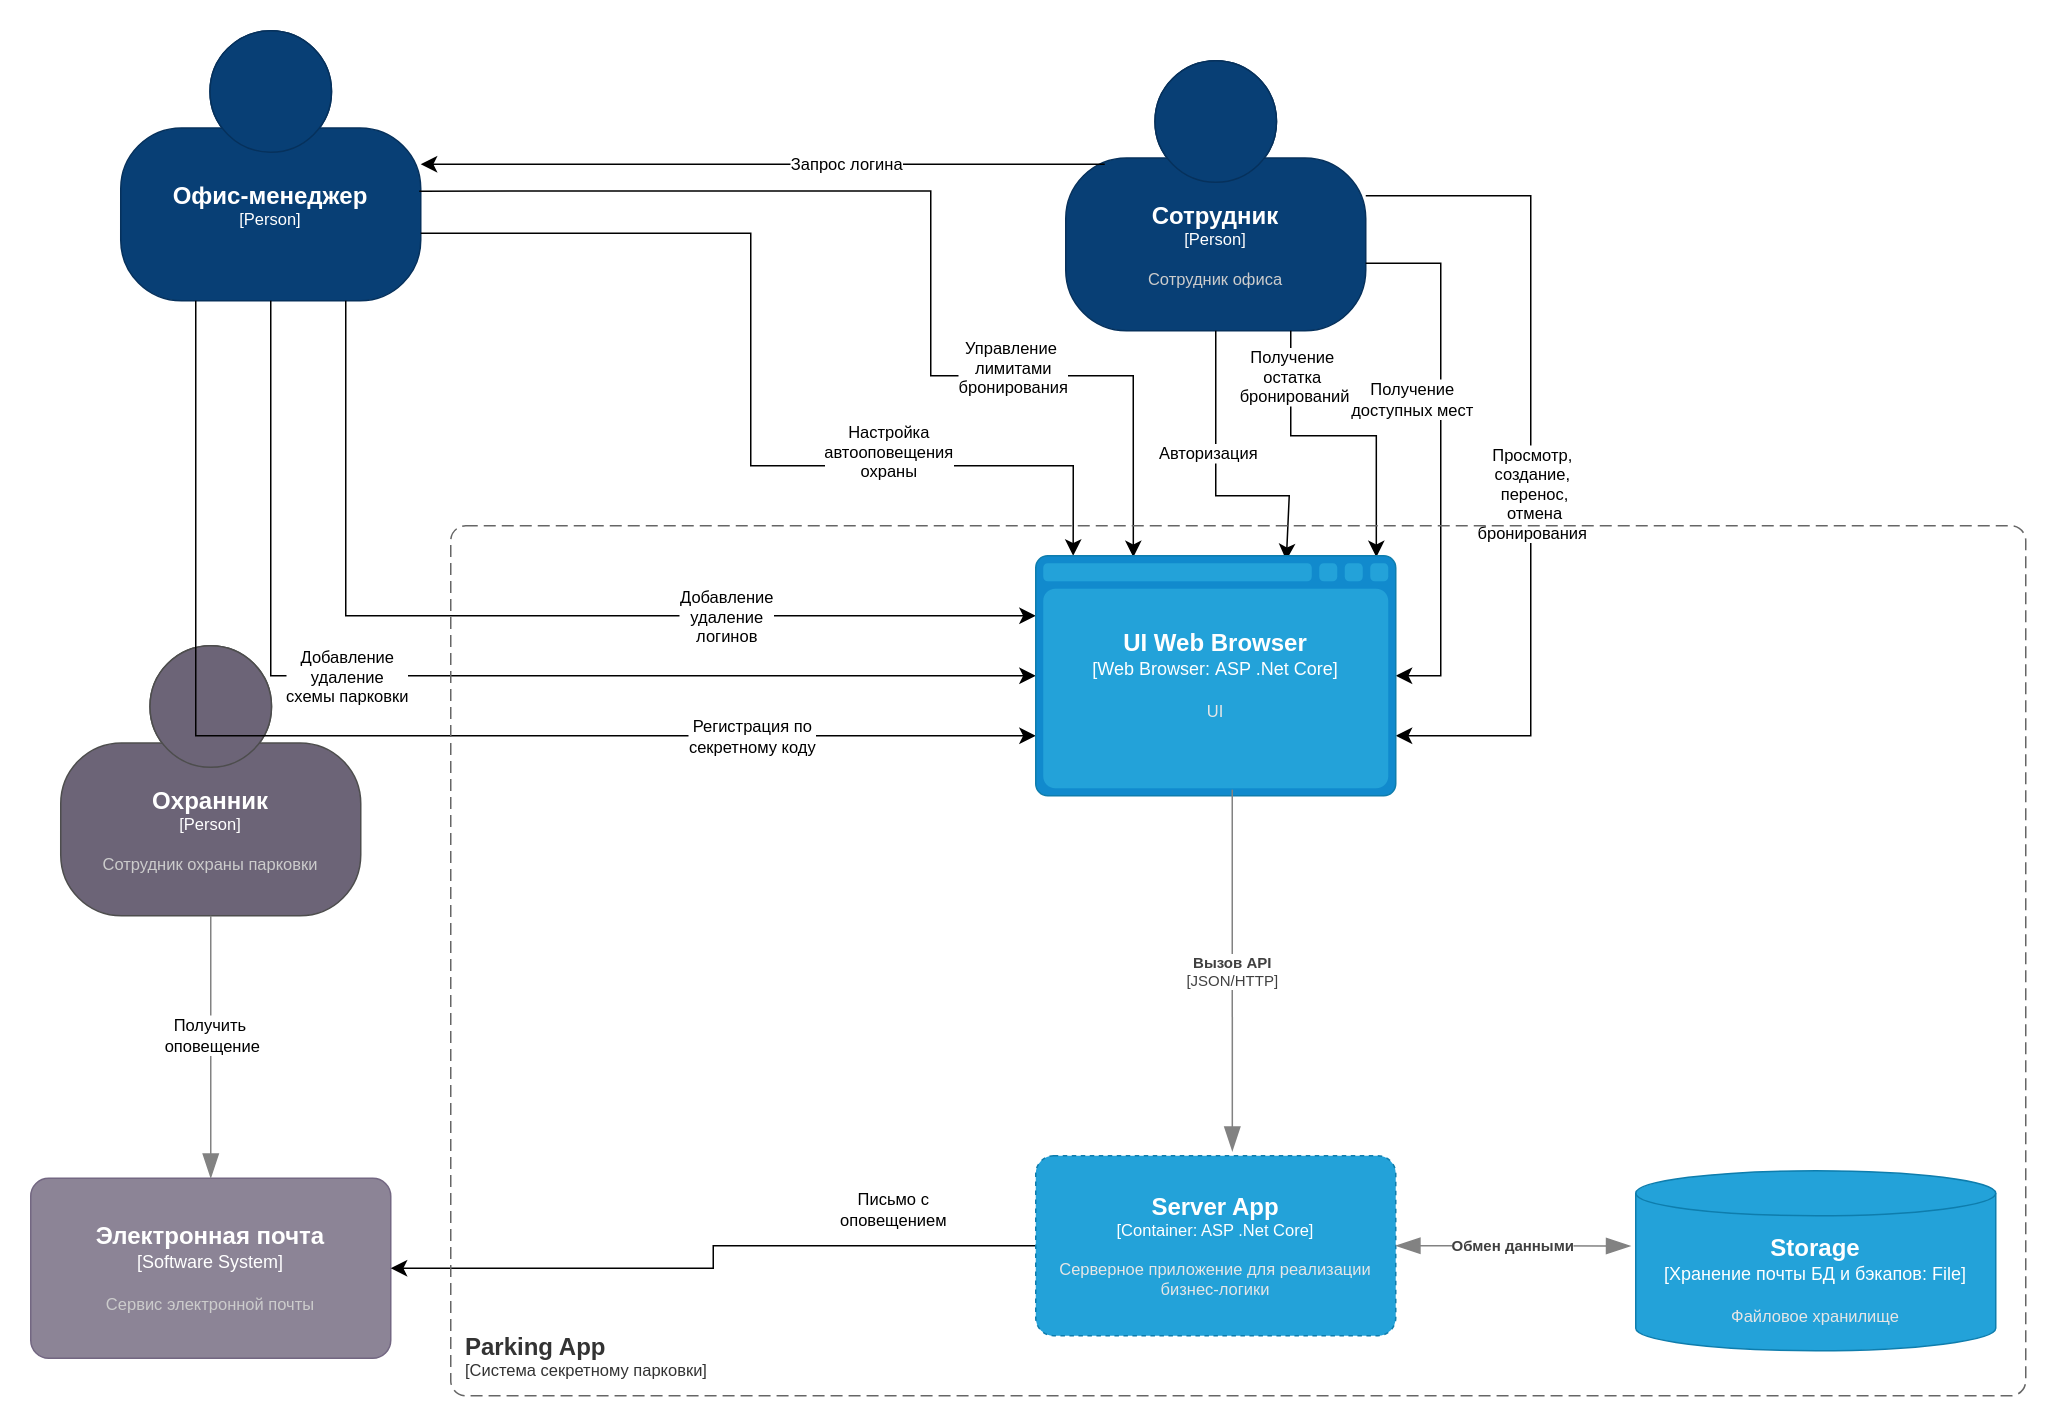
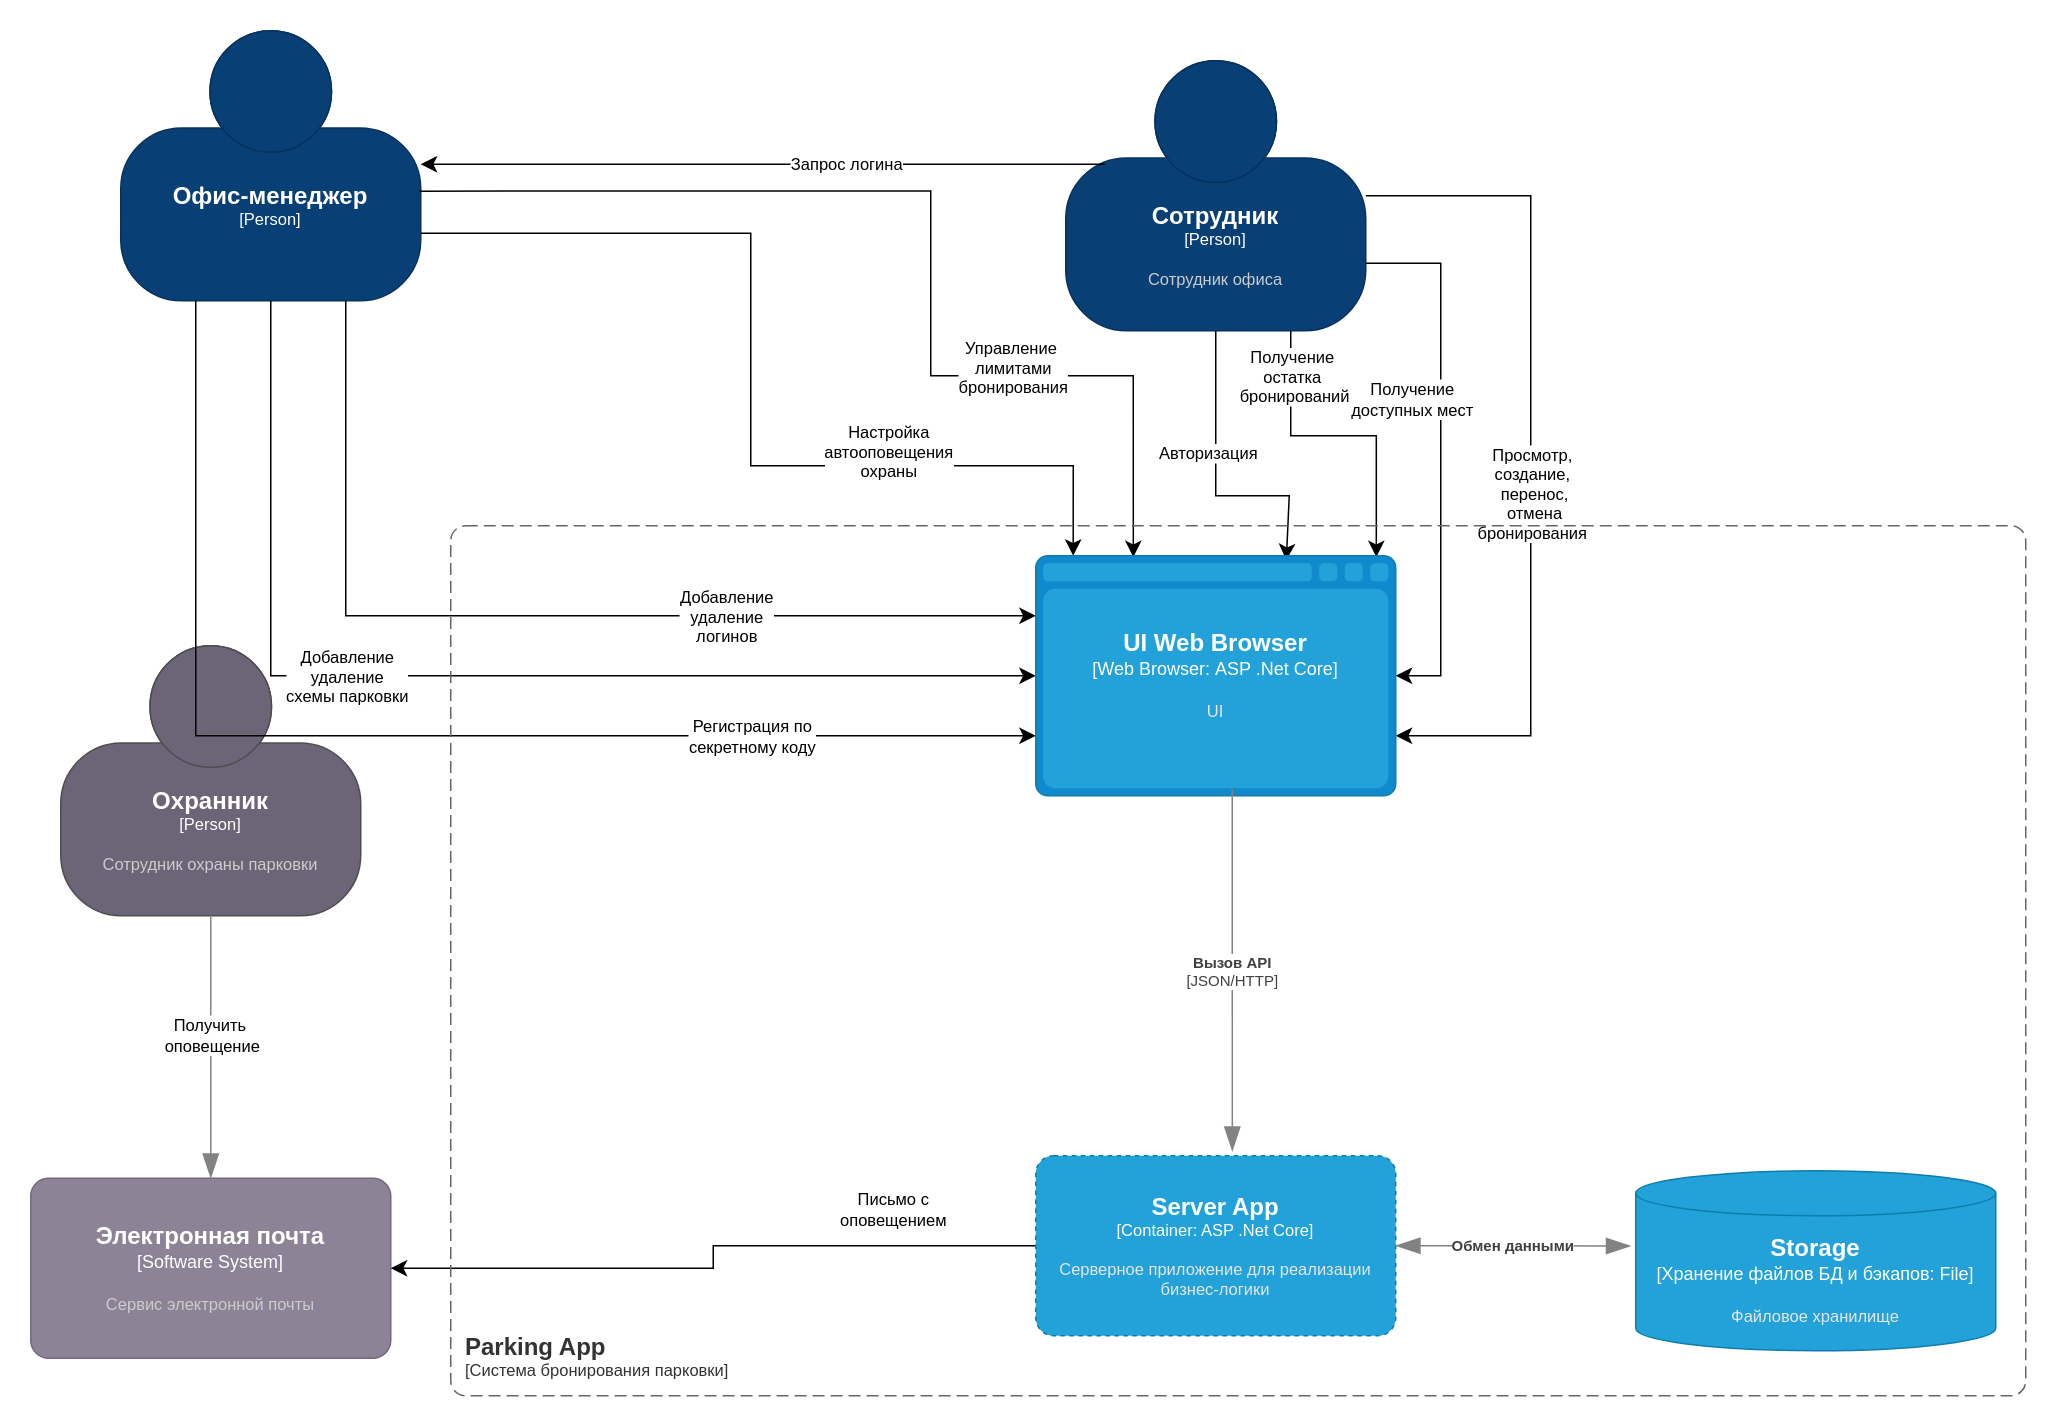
- <mxCell id="31" value="&lt;font style=&quot;font-size: 16px&quot;&gt;&lt;b&gt;Storage&lt;/b&gt;&lt;/font&gt;&lt;div&gt;[Хранение почты БД и бэкапов:&amp;nbsp;File]&lt;/div&gt;&lt;br&gt;&lt;div&gt;&lt;font style=&quot;font-size: 11px&quot;&gt;&lt;font color=&quot;#E6E6E6&quot;&gt;Файловое хранилище&lt;/font&gt;&lt;/div&gt;" style="shape=cylinder3;size=15;whiteSpace=wrap;html=1;boundedLbl=1;rounded=0;labelBackgroundColor=none;fillColor=#23A2D9;fontSize=12;fontColor=#ffffff;align=center;strokeColor=#0E7DAD;metaEdit=1;points=[[0.5,0,0],[1,0.25,0],[1,0.5,0],[1,0.75,0],[0.5,1,0],[0,0.75,0],[0,0.5,0],[0,0.25,0]];resizable=0;" vertex="1" parent="1"><mxGeometry x="1090" y="780" width="240" height="120" as="geometry" /></mxCell>
+ <mxCell id="31" value="&lt;font style=&quot;font-size: 16px&quot;&gt;&lt;b&gt;Storage&lt;/b&gt;&lt;/font&gt;&lt;div&gt;[Хранение файлов БД и бэкапов:&amp;nbsp;File]&lt;/div&gt;&lt;br&gt;&lt;div&gt;&lt;font style=&quot;font-size: 11px&quot;&gt;&lt;font color=&quot;#E6E6E6&quot;&gt;Файловое хранилище&lt;/font&gt;&lt;/div&gt;" style="shape=cylinder3;size=15;whiteSpace=wrap;html=1;boundedLbl=1;rounded=0;labelBackgroundColor=none;fillColor=#23A2D9;fontSize=12;fontColor=#ffffff;align=center;strokeColor=#0E7DAD;metaEdit=1;points=[[0.5,0,0],[1,0.25,0],[1,0.5,0],[1,0.75,0],[0.5,1,0],[0,0.75,0],[0,0.5,0],[0,0.25,0]];resizable=0;" vertex="1" parent="1"><mxGeometry x="1090" y="780" width="240" height="120" as="geometry" /></mxCell>
- <mxCell id="30" value="&lt;font style=&quot;font-size: 16px&quot;&gt;&lt;b&gt;&lt;div style=&quot;text-align: left&quot;&gt;Parking App&lt;/div&gt;&lt;/b&gt;&lt;/font&gt;&lt;div style=&quot;text-align: left&quot;&gt;[Система секретному парковки]&lt;/div&gt;" style="rounded=1;fontSize=11;whiteSpace=wrap;html=1;dashed=1;arcSize=20;fillColor=none;strokeColor=#666666;fontColor=#333333;labelBackgroundColor=none;align=left;verticalAlign=bottom;labelBorderColor=none;spacingTop=0;spacing=10;dashPattern=8 4;metaEdit=1;rotatable=0;perimeter=rectanglePerimeter;noLabel=0;labelPadding=0;allowArrows=0;connectable=0;expand=0;recursiveResize=0;editable=1;pointerEvents=0;absoluteArcSize=1;points=[[0.25,0,0],[0.5,0,0],[0.75,0,0],[1,0.25,0],[1,0.5,0],[1,0.75,0],[0.75,1,0],[0.5,1,0],[0.25,1,0],[0,0.75,0],[0,0.5,0],[0,0.25,0]];" vertex="1" parent="1"><mxGeometry x="300" y="350" width="1050" height="580" as="geometry" /></mxCell>
+ <mxCell id="30" value="&lt;font style=&quot;font-size: 16px&quot;&gt;&lt;b&gt;&lt;div style=&quot;text-align: left&quot;&gt;Parking App&lt;/div&gt;&lt;/b&gt;&lt;/font&gt;&lt;div style=&quot;text-align: left&quot;&gt;[Система бронирования парковки]&lt;/div&gt;" style="rounded=1;fontSize=11;whiteSpace=wrap;html=1;dashed=1;arcSize=20;fillColor=none;strokeColor=#666666;fontColor=#333333;labelBackgroundColor=none;align=left;verticalAlign=bottom;labelBorderColor=none;spacingTop=0;spacing=10;dashPattern=8 4;metaEdit=1;rotatable=0;perimeter=rectanglePerimeter;noLabel=0;labelPadding=0;allowArrows=0;connectable=0;expand=0;recursiveResize=0;editable=1;pointerEvents=0;absoluteArcSize=1;points=[[0.25,0,0],[0.5,0,0],[0.75,0,0],[1,0.25,0],[1,0.5,0],[1,0.75,0],[0.75,1,0],[0.5,1,0],[0.25,1,0],[0,0.75,0],[0,0.5,0],[0,0.25,0]];" vertex="1" parent="1"><mxGeometry x="300" y="350" width="1050" height="580" as="geometry" /></mxCell>
